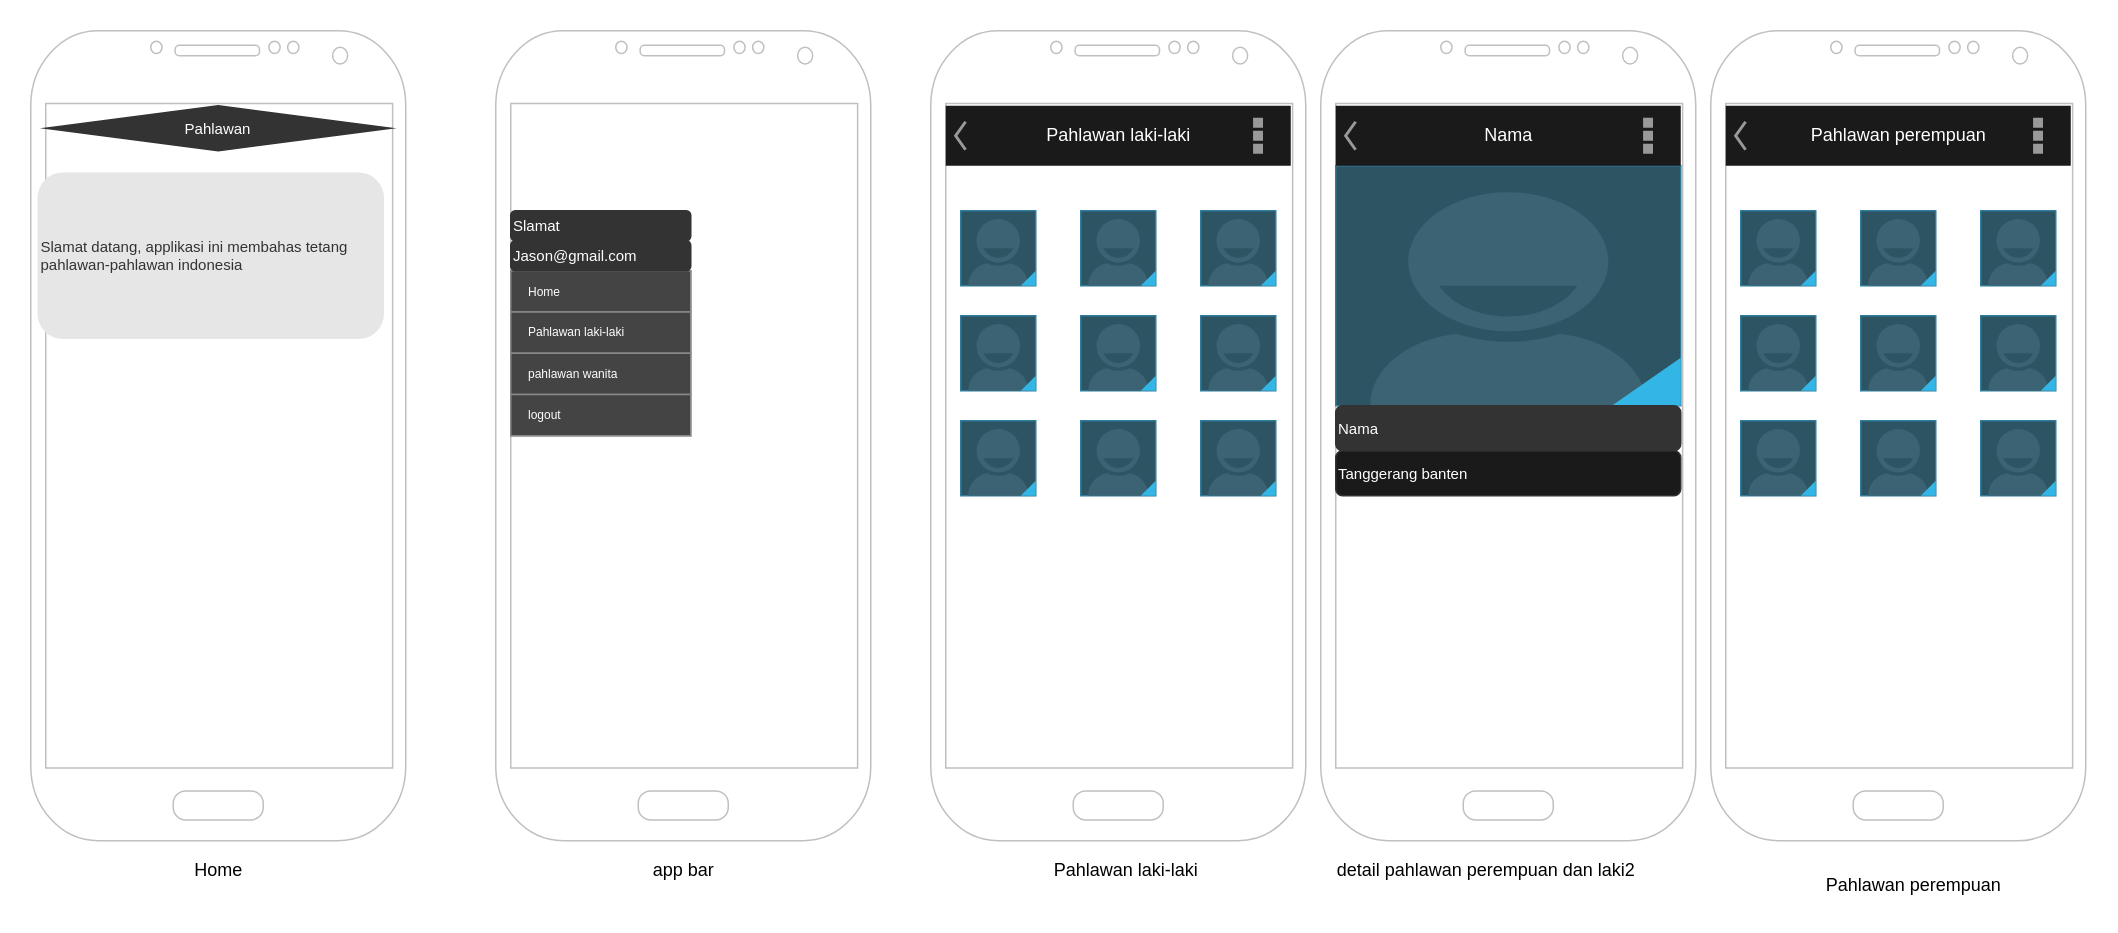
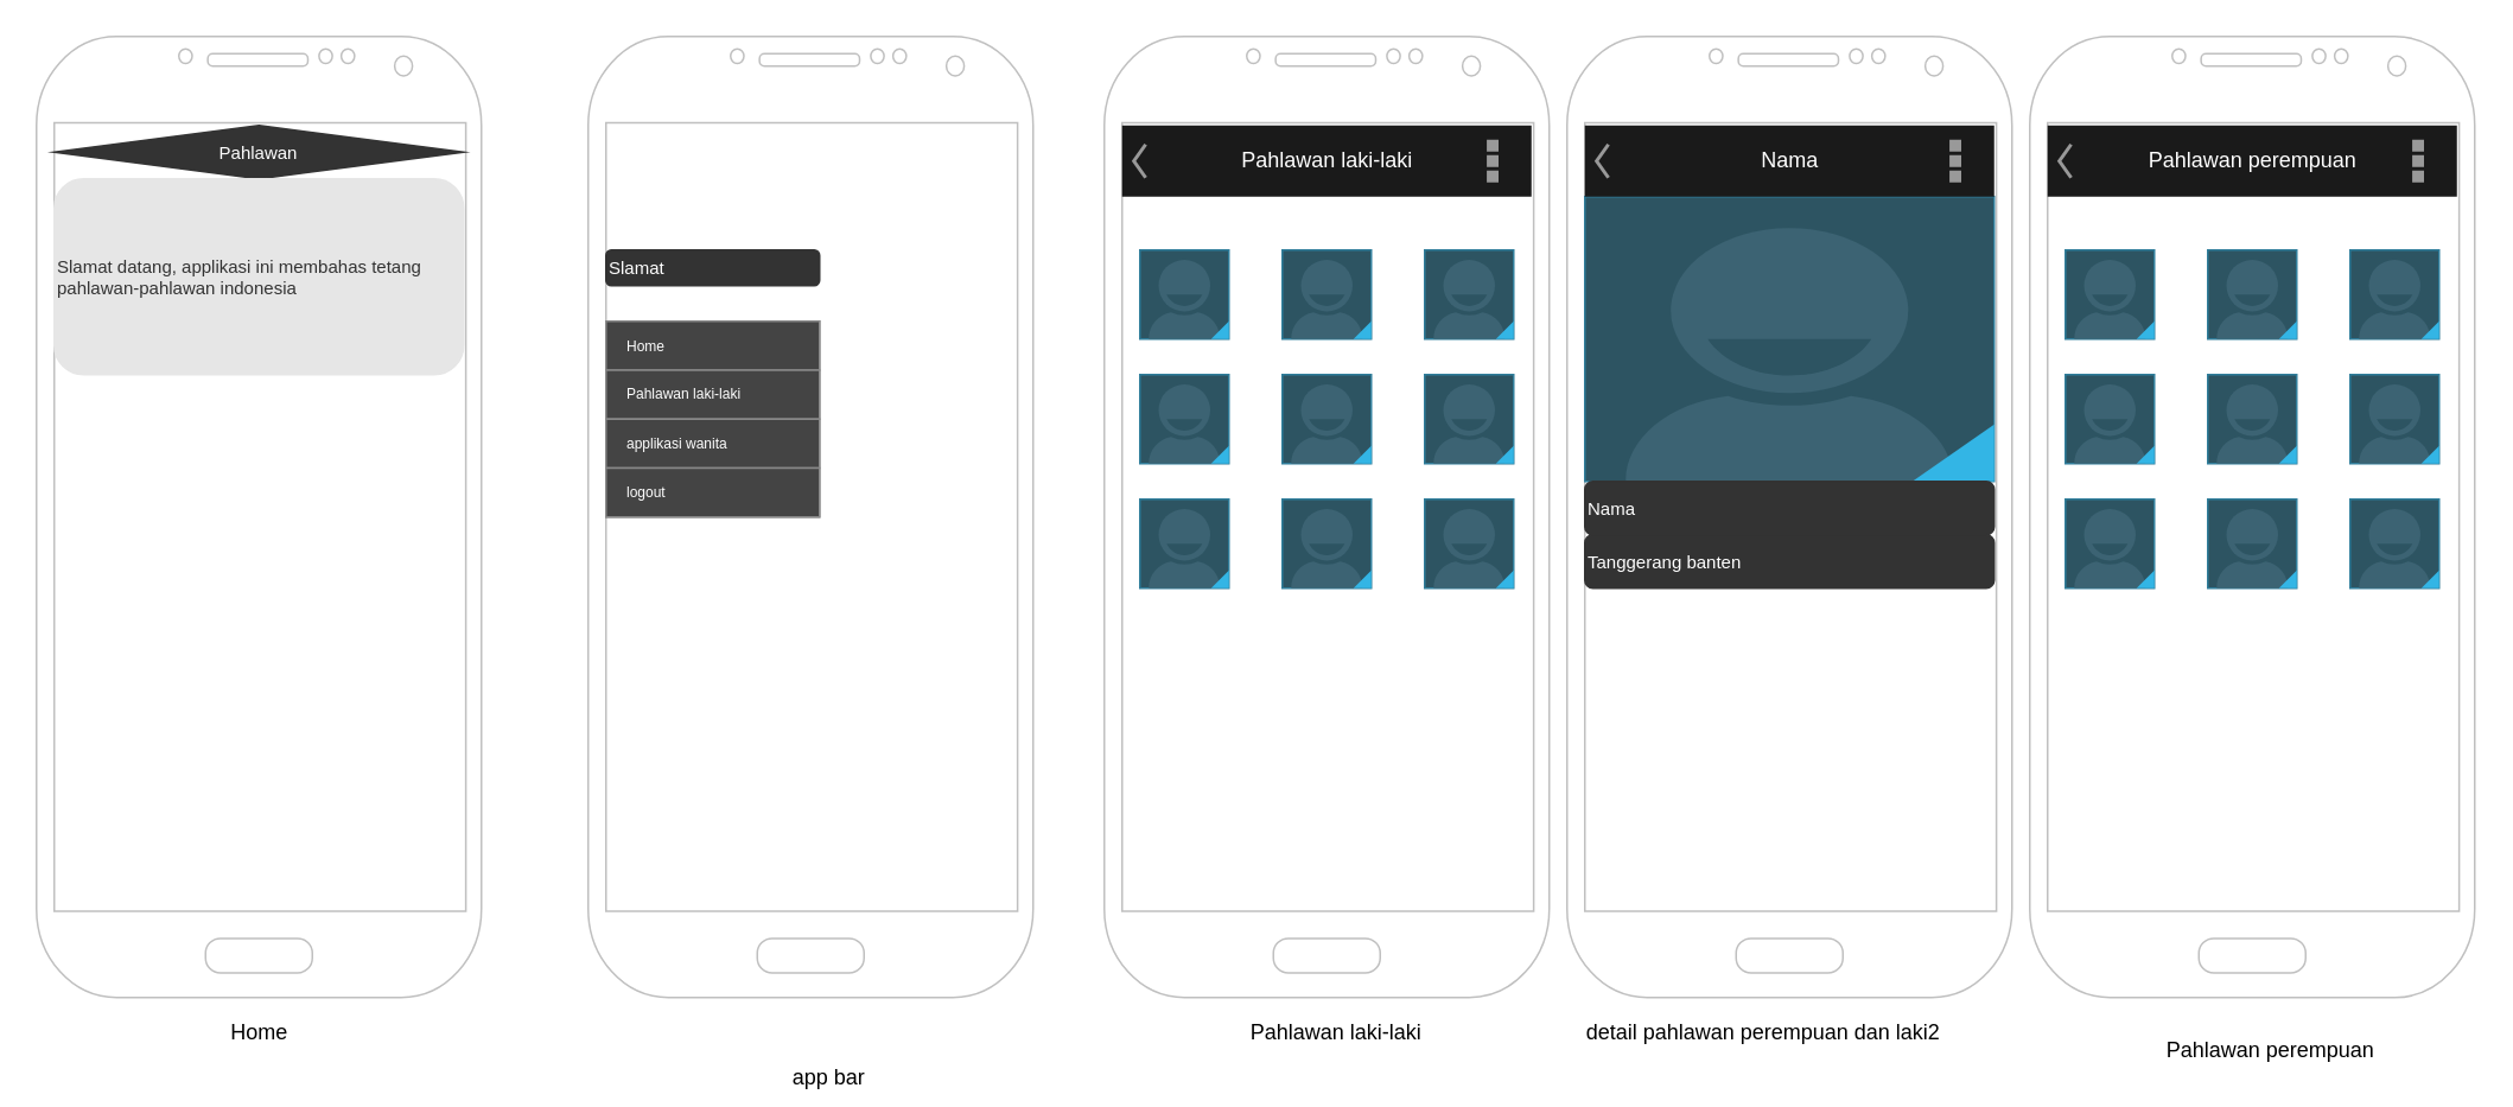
- <mxCell id="4" value="Slamat datang, applikasi ini membahas tetang pahlawan-pahlawan indonesia&lt;br&gt;" style="rounded=1;html=1;shadow=0;dashed=0;whiteSpace=wrap;fontSize=10;fillColor=#E6E6E6;align=left;strokeColor=#E6E6E6;fontColor=#333333;" vertex="1" parent="1"><mxGeometry x="25" y="115" width="230" height="110" as="geometry" /></mxCell>
+ <mxCell id="4" value="Slamat datang, applikasi ini membahas tetang pahlawan-pahlawan indonesia&lt;br&gt;" style="rounded=1;html=1;shadow=0;dashed=0;whiteSpace=wrap;fontSize=10;fillColor=#E6E6E6;align=left;strokeColor=#E6E6E6;fontColor=#333333;" vertex="1" parent="1"><mxGeometry x="30" y="100" width="230" height="110" as="geometry" /></mxCell>
- <mxCell id="12" value="&lt;font color=&quot;#ffffff&quot;&gt;Jason@gmail.com&lt;/font&gt;" style="rounded=1;html=1;shadow=0;dashed=0;whiteSpace=wrap;fontSize=10;fillColor=#333333;align=left;strokeColor=#333333;fontColor=#666666;" vertex="1" parent="1"><mxGeometry x="340" y="160" width="120" height="20" as="geometry" /></mxCell>
- <mxCell id="10" value="pahlawan wanita" style="strokeColor=inherit;fillColor=inherit;gradientColor=inherit;strokeWidth=1;html=1;shadow=0;dashed=0;shape=mxgraph.android.rrect;rSize=0;align=left;spacingLeft=10;fontSize=8;fontColor=#ffffff;" vertex="1" parent="7"><mxGeometry y="55.0" width="120" height="27.5" as="geometry" /></mxCell>
+ <mxCell id="10" value="applikasi wanita" style="strokeColor=inherit;fillColor=inherit;gradientColor=inherit;strokeWidth=1;html=1;shadow=0;dashed=0;shape=mxgraph.android.rrect;rSize=0;align=left;spacingLeft=10;fontSize=8;fontColor=#ffffff;" vertex="1" parent="7"><mxGeometry y="55.0" width="120" height="27.5" as="geometry" /></mxCell>
- <mxCell id="31" value="&lt;font color=&quot;#ffffff&quot;&gt;Tanggerang banten&lt;/font&gt;" style="rounded=1;html=1;shadow=0;dashed=0;whiteSpace=wrap;fontSize=10;fillColor=#1a1a1a;align=left;strokeColor=#333333;fontColor=#666666;" vertex="1" parent="1"><mxGeometry x="890" y="300" width="230" height="30" as="geometry" /></mxCell>
+ <mxCell id="31" value="&lt;font color=&quot;#ffffff&quot;&gt;Tanggerang banten&lt;/font&gt;" style="rounded=1;html=1;shadow=0;dashed=0;whiteSpace=wrap;fontSize=10;fillColor=#333333;align=left;strokeColor=#333333;fontColor=#666666;" vertex="1" parent="1"><mxGeometry x="890" y="300" width="230" height="30" as="geometry" /></mxCell>
- <mxCell id="14" value="app bar" style="text;html=1;align=center;verticalAlign=middle;resizable=0;points=[];autosize=1;" vertex="1" parent="1"><mxGeometry x="425" y="570" width="60" height="20" as="geometry" /></mxCell>
+ <mxCell id="14" value="app bar" style="text;html=1;align=center;verticalAlign=middle;resizable=0;points=[];autosize=1;" vertex="1" parent="1"><mxGeometry x="435" y="595" width="60" height="20" as="geometry" /></mxCell>
